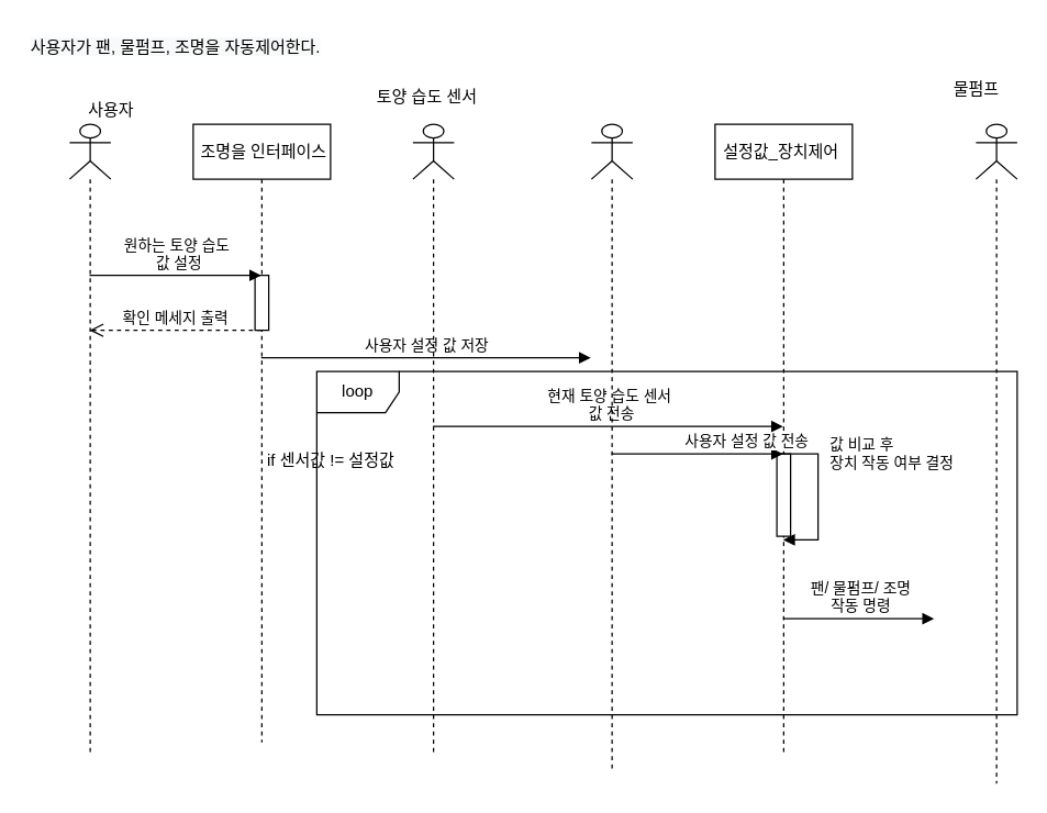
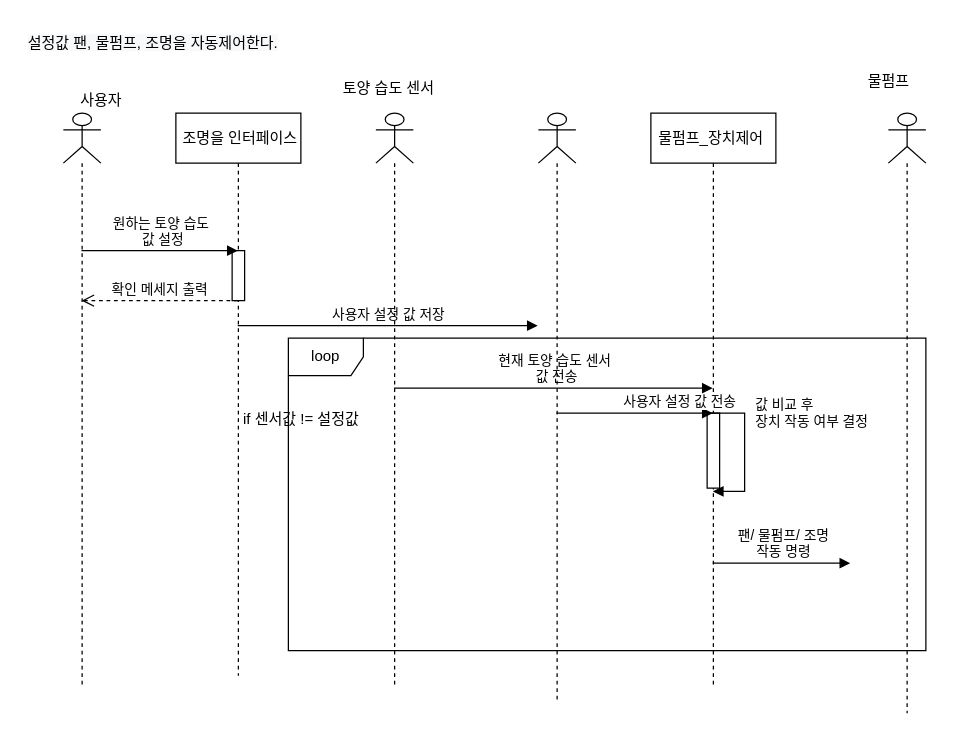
- <mxCell id="3" value="&lt;span style=&quot;color: rgb(0, 0, 0); font-family: Helvetica; font-size: 12px; font-style: normal; font-variant-ligatures: normal; font-variant-caps: normal; font-weight: 400; letter-spacing: normal; orphans: 2; text-align: center; text-indent: 0px; text-transform: none; widows: 2; word-spacing: 0px; -webkit-text-stroke-width: 0px; background-color: rgb(248, 249, 250); text-decoration-thickness: initial; text-decoration-style: initial; text-decoration-color: initial; float: none; display: inline !important;&quot;&gt;사용자가 팬, 물펌프, 조명을 자동제어한다.&lt;/span&gt;" style="text;whiteSpace=wrap;html=1;" parent="1" vertex="1"><mxGeometry x="20" y="20" width="260" height="40" as="geometry" /></mxCell>
+ <mxCell id="3" value="&lt;span style=&quot;color: rgb(0, 0, 0); font-family: Helvetica; font-size: 12px; font-style: normal; font-variant-ligatures: normal; font-variant-caps: normal; font-weight: 400; letter-spacing: normal; orphans: 2; text-align: center; text-indent: 0px; text-transform: none; widows: 2; word-spacing: 0px; -webkit-text-stroke-width: 0px; background-color: rgb(248, 249, 250); text-decoration-thickness: initial; text-decoration-style: initial; text-decoration-color: initial; float: none; display: inline !important;&quot;&gt;설정값 팬, 물펌프, 조명을 자동제어한다.&lt;/span&gt;" style="text;whiteSpace=wrap;html=1;" parent="1" vertex="1"><mxGeometry x="20" y="20" width="260" height="40" as="geometry" /></mxCell>
- <mxCell id="7" value="설정값_장치제어&amp;nbsp;" style="shape=umlLifeline;perimeter=lifelinePerimeter;whiteSpace=wrap;html=1;container=1;collapsible=0;recursiveResize=0;outlineConnect=0;" parent="1" vertex="1"><mxGeometry x="520" y="90" width="100" height="460" as="geometry" /></mxCell>
+ <mxCell id="7" value="물펌프_장치제어&amp;nbsp;" style="shape=umlLifeline;perimeter=lifelinePerimeter;whiteSpace=wrap;html=1;container=1;collapsible=0;recursiveResize=0;outlineConnect=0;" parent="1" vertex="1"><mxGeometry x="520" y="90" width="100" height="460" as="geometry" /></mxCell>
